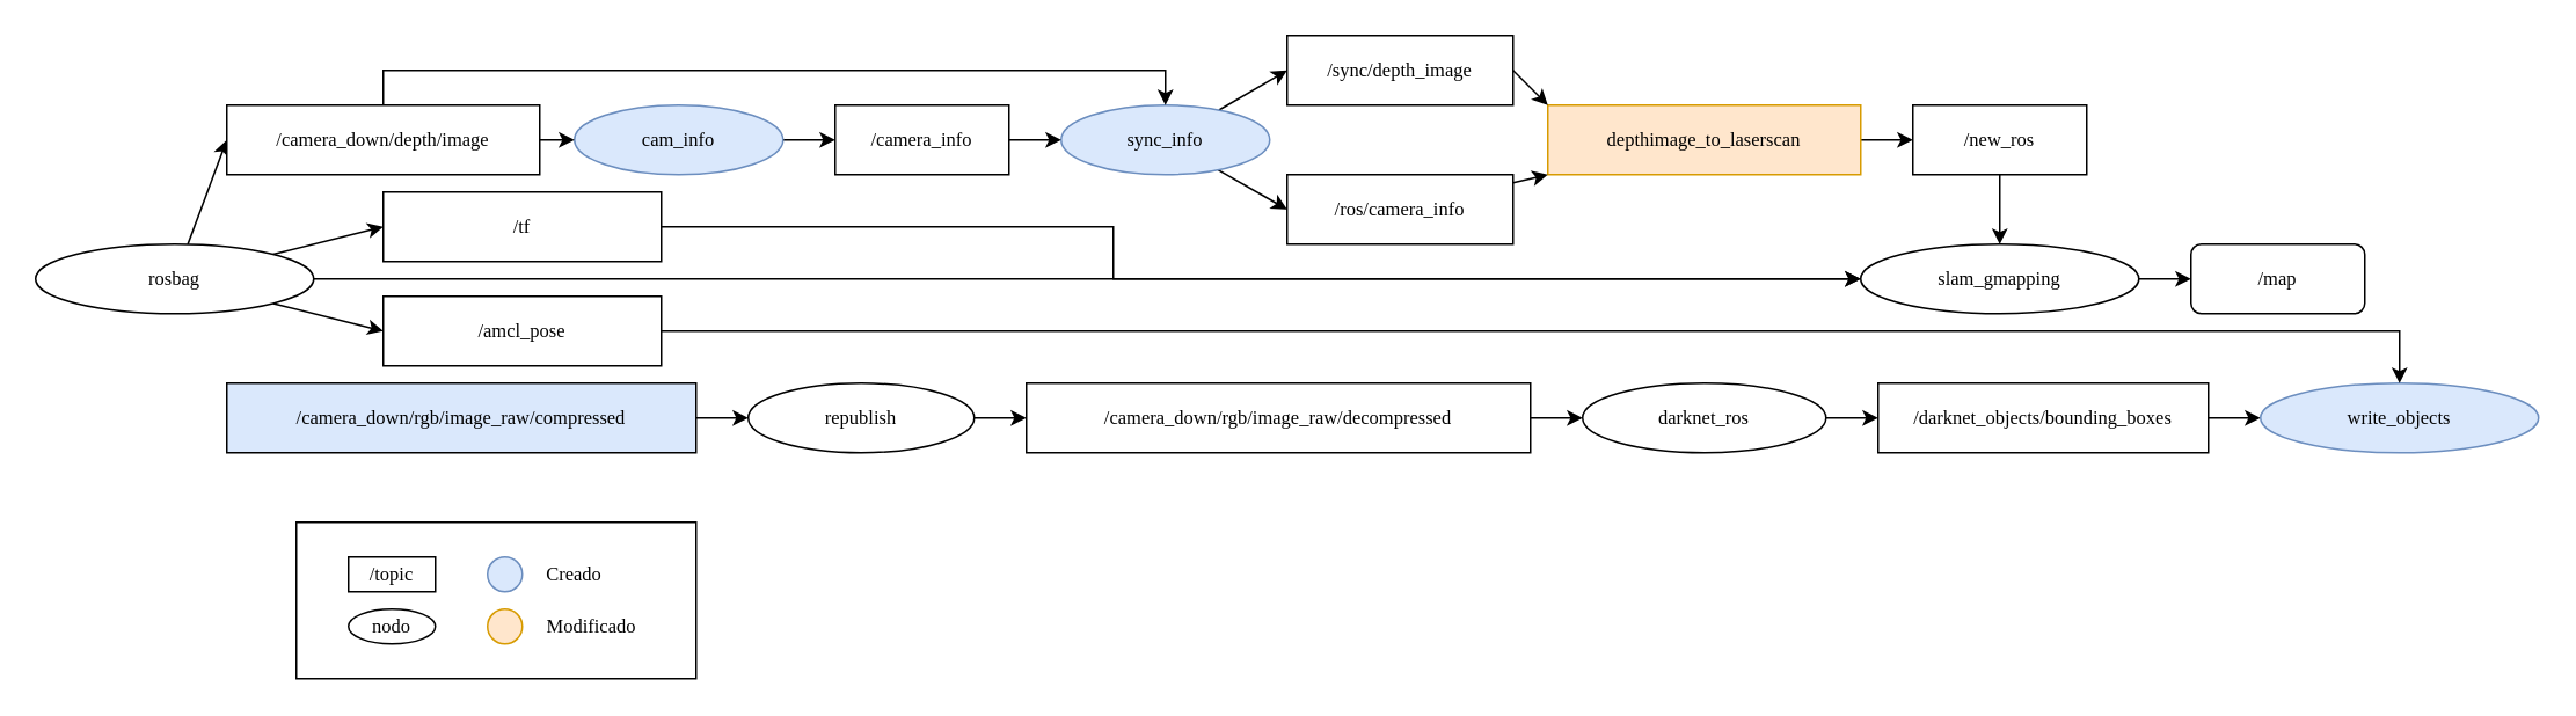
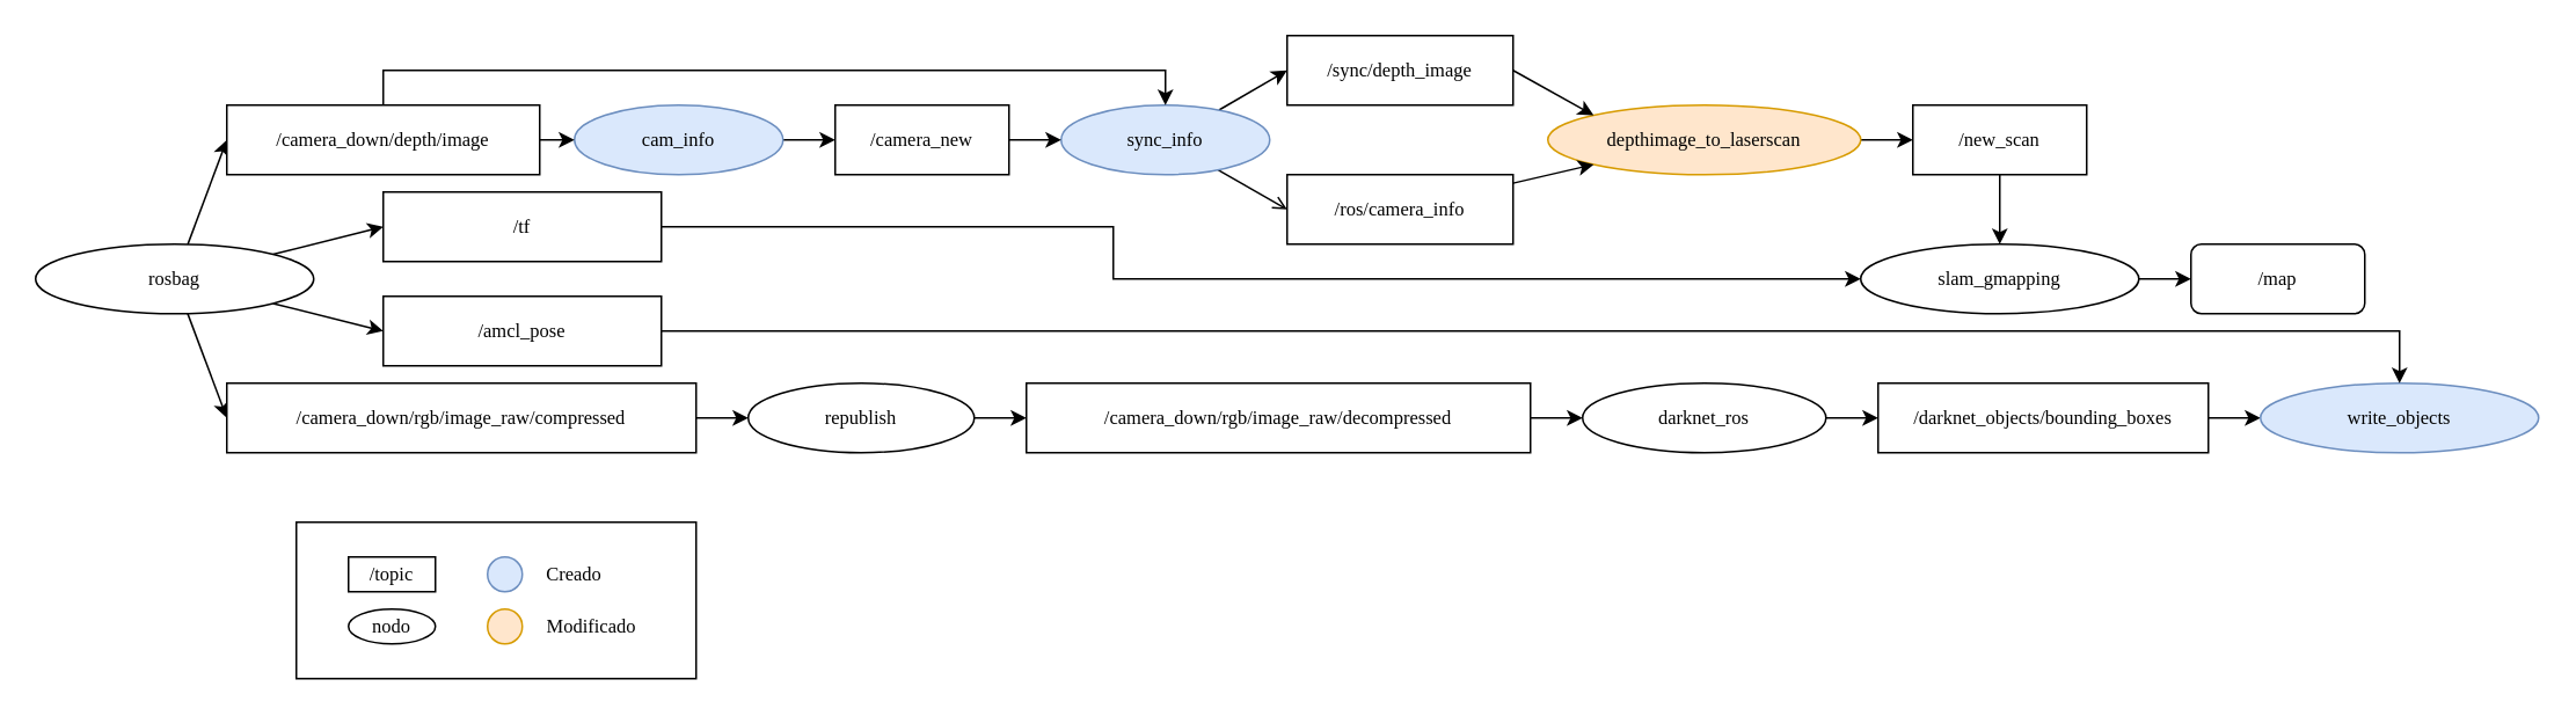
- <mxCell id="20" value="/camera_info" style="rounded=0;whiteSpace=wrap;html=1;fontFamily=Poppins;fontSource=https%3A%2F%2Ffonts.googleapis.com%2Fcss%3Ffamily%3DPoppins;fontSize=11;" vertex="1" parent="1"><mxGeometry x="480" y="60" width="100" height="40" as="geometry" /></mxCell>
+ <mxCell id="20" value="/camera_new" style="rounded=0;whiteSpace=wrap;html=1;fontFamily=Poppins;fontSource=https%3A%2F%2Ffonts.googleapis.com%2Fcss%3Ffamily%3DPoppins;fontSize=11;" vertex="1" parent="1"><mxGeometry x="480" y="60" width="100" height="40" as="geometry" /></mxCell>
- <mxCell id="13" value="depthimage_to_laserscan" style="whiteSpace=wrap;html=1;fontFamily=Poppins;fontSource=https%3A%2F%2Ffonts.googleapis.com%2Fcss%3Ffamily%3DPoppins;fontSize=11;fillColor=#ffe6cc;strokeColor=#d79b00;rounded=0;" vertex="1" parent="1"><mxGeometry x="890" y="60" width="180" height="40" as="geometry" /></mxCell>
+ <mxCell id="13" value="depthimage_to_laserscan" style="ellipse;whiteSpace=wrap;html=1;fontFamily=Poppins;fontSource=https%3A%2F%2Ffonts.googleapis.com%2Fcss%3Ffamily%3DPoppins;fontSize=11;fillColor=#ffe6cc;strokeColor=#d79b00;" vertex="1" parent="1"><mxGeometry x="890" y="60" width="180" height="40" as="geometry" /></mxCell>
- <mxCell id="26" value="/new_ros" style="rounded=0;whiteSpace=wrap;html=1;fontFamily=Poppins;fontSource=https%3A%2F%2Ffonts.googleapis.com%2Fcss%3Ffamily%3DPoppins;fontSize=11;" vertex="1" parent="1"><mxGeometry x="1100" y="60" width="100" height="40" as="geometry" /></mxCell>
+ <mxCell id="26" value="/new_scan" style="rounded=0;whiteSpace=wrap;html=1;fontFamily=Poppins;fontSource=https%3A%2F%2Ffonts.googleapis.com%2Fcss%3Ffamily%3DPoppins;fontSize=11;" vertex="1" parent="1"><mxGeometry x="1100" y="60" width="100" height="40" as="geometry" /></mxCell>
- <mxCell id="10" style="edgeStyle=none;rounded=0;orthogonalLoop=1;jettySize=auto;html=1;entryX=0;entryY=0.5;entryDx=0;entryDy=0;fontFamily=Poppins;fontSource=https%3A%2F%2Ffonts.googleapis.com%2Fcss%3Ffamily%3DPoppins;fontSize=11;" edge="1" parent="1" source="11" target="24"><mxGeometry relative="1" as="geometry" /></mxCell>
+ <mxCell id="10" style="edgeStyle=none;rounded=0;orthogonalLoop=1;jettySize=auto;html=1;entryX=0;entryY=0.5;entryDx=0;entryDy=0;fontFamily=Poppins;fontSource=https%3A%2F%2Ffonts.googleapis.com%2Fcss%3Ffamily%3DPoppins;fontSize=11;endArrow=open;" edge="1" parent="1" source="11" target="24"><mxGeometry relative="1" as="geometry" /></mxCell>
- <mxCell id="3" style="edgeStyle=none;rounded=0;orthogonalLoop=1;jettySize=auto;html=1;fontFamily=Poppins;fontSource=https%3A%2F%2Ffonts.googleapis.com%2Fcss%3Ffamily%3DPoppins;fontSize=11;" edge="1" parent="1" source="6" target="44"><mxGeometry relative="1" as="geometry" /></mxCell>
+ <mxCell id="3" style="edgeStyle=none;rounded=0;orthogonalLoop=1;jettySize=auto;html=1;entryX=0;entryY=0.5;entryDx=0;entryDy=0;fontFamily=Poppins;fontSource=https%3A%2F%2Ffonts.googleapis.com%2Fcss%3Ffamily%3DPoppins;fontSize=11;" edge="1" parent="1" source="6" target="18"><mxGeometry relative="1" as="geometry" /></mxCell>
- <mxCell id="18" value="/camera_down/rgb/image_raw/compressed" style="rounded=0;whiteSpace=wrap;html=1;fontFamily=Poppins;fontSource=https%3A%2F%2Ffonts.googleapis.com%2Fcss%3Ffamily%3DPoppins;fontSize=11;fillColor=#dae8fc;" vertex="1" parent="1"><mxGeometry x="130" y="220" width="270" height="40" as="geometry" /></mxCell>
+ <mxCell id="18" value="/camera_down/rgb/image_raw/compressed" style="rounded=0;whiteSpace=wrap;html=1;fontFamily=Poppins;fontSource=https%3A%2F%2Ffonts.googleapis.com%2Fcss%3Ffamily%3DPoppins;fontSize=11;" vertex="1" parent="1"><mxGeometry x="130" y="220" width="270" height="40" as="geometry" /></mxCell>
